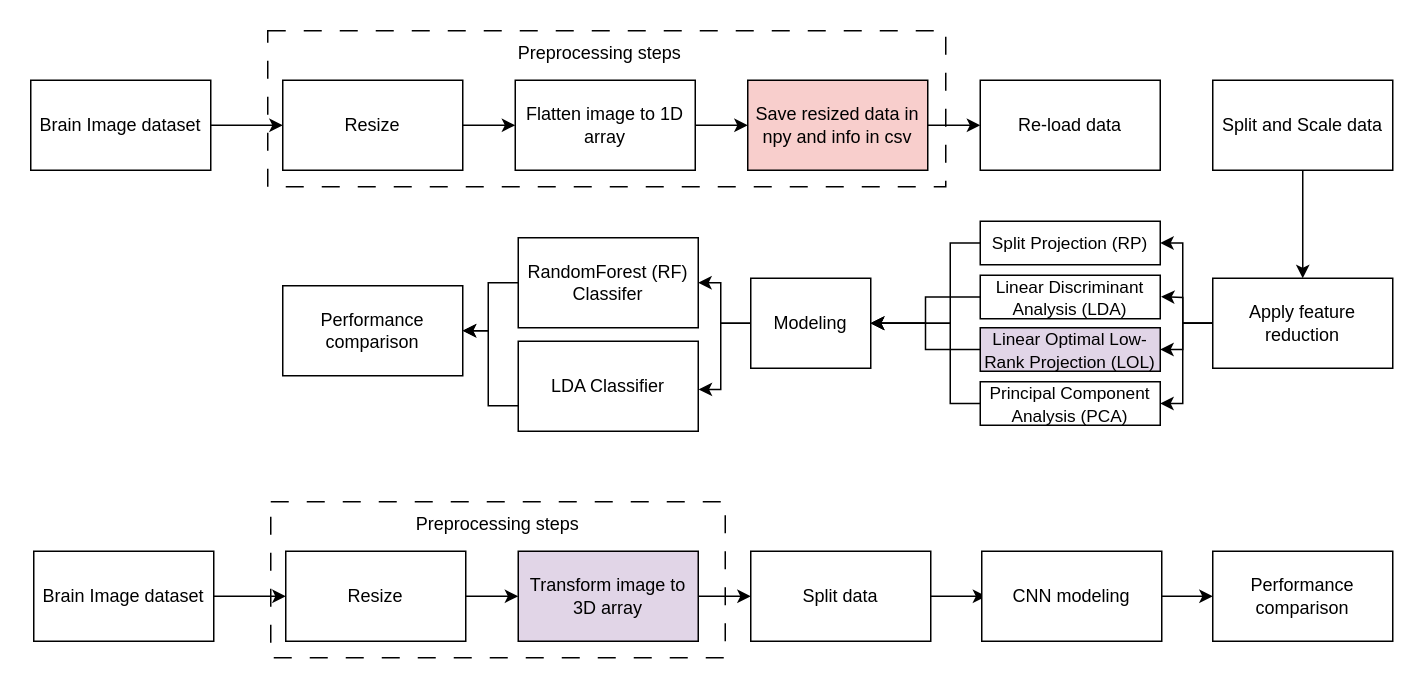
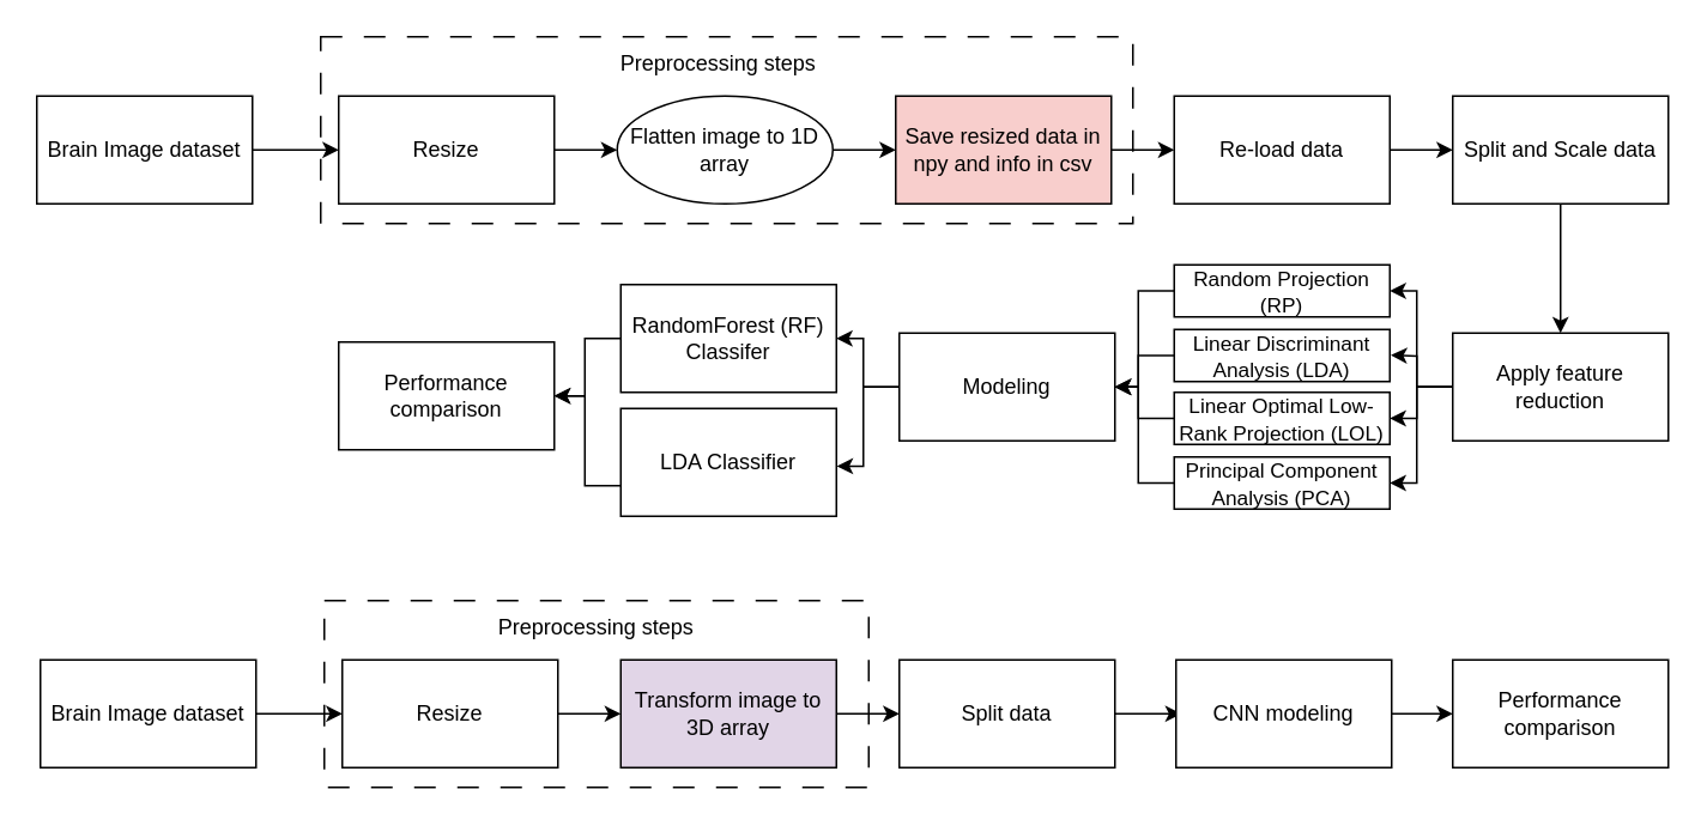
- <mxCell id="6" value="Flatten image to 1D array" style="rounded=0;whiteSpace=wrap;html=1;" parent="1" vertex="1"><mxGeometry x="343" y="53" width="120" height="60" as="geometry" /></mxCell>
+ <mxCell id="6" value="Flatten image to 1D array" style="ellipse;whiteSpace=wrap;html=1;" parent="1" vertex="1"><mxGeometry x="343" y="53" width="120" height="60" as="geometry" /></mxCell>
+ <mxCell id="9" value="" style="edgeStyle=orthogonalEdgeStyle;rounded=0;orthogonalLoop=1;jettySize=auto;html=1;" parent="1" source="10" target="12" edge="1"><mxGeometry relative="1" as="geometry" /></mxCell>
- <mxCell id="19" value="&lt;font style=&quot;font-size: 11.5px;&quot;&gt;Split Projection (RP)&lt;/font&gt;" style="rounded=0;whiteSpace=wrap;html=1;" parent="1" vertex="1"><mxGeometry x="653" y="147" width="120" height="29" as="geometry" /></mxCell>
+ <mxCell id="19" value="&lt;font style=&quot;font-size: 11.5px;&quot;&gt;Random Projection (RP)&lt;/font&gt;" style="rounded=0;whiteSpace=wrap;html=1;" parent="1" vertex="1"><mxGeometry x="653" y="147" width="120" height="29" as="geometry" /></mxCell>
- <mxCell id="33" value="Modeling" style="rounded=0;whiteSpace=wrap;html=1;" parent="1" vertex="1"><mxGeometry x="500" y="185" width="80" height="60" as="geometry" /></mxCell>
+ <mxCell id="33" value="Modeling" style="rounded=0;whiteSpace=wrap;html=1;" parent="1" vertex="1"><mxGeometry x="500" y="185" width="120" height="60" as="geometry" /></mxCell>
- <mxCell id="28" value="&lt;span style=&quot;font-size: 11.5px;&quot;&gt;Linear Optimal Low-Rank Projection (LOL)&lt;/span&gt;" style="rounded=0;whiteSpace=wrap;html=1;fillColor=#e1d5e7;" parent="1" vertex="1"><mxGeometry x="653" y="218" width="120" height="29" as="geometry" /></mxCell>
+ <mxCell id="28" value="&lt;span style=&quot;font-size: 11.5px;&quot;&gt;Linear Optimal Low-Rank Projection (LOL)&lt;/span&gt;" style="rounded=0;whiteSpace=wrap;html=1;" parent="1" vertex="1"><mxGeometry x="653" y="218" width="120" height="29" as="geometry" /></mxCell>
